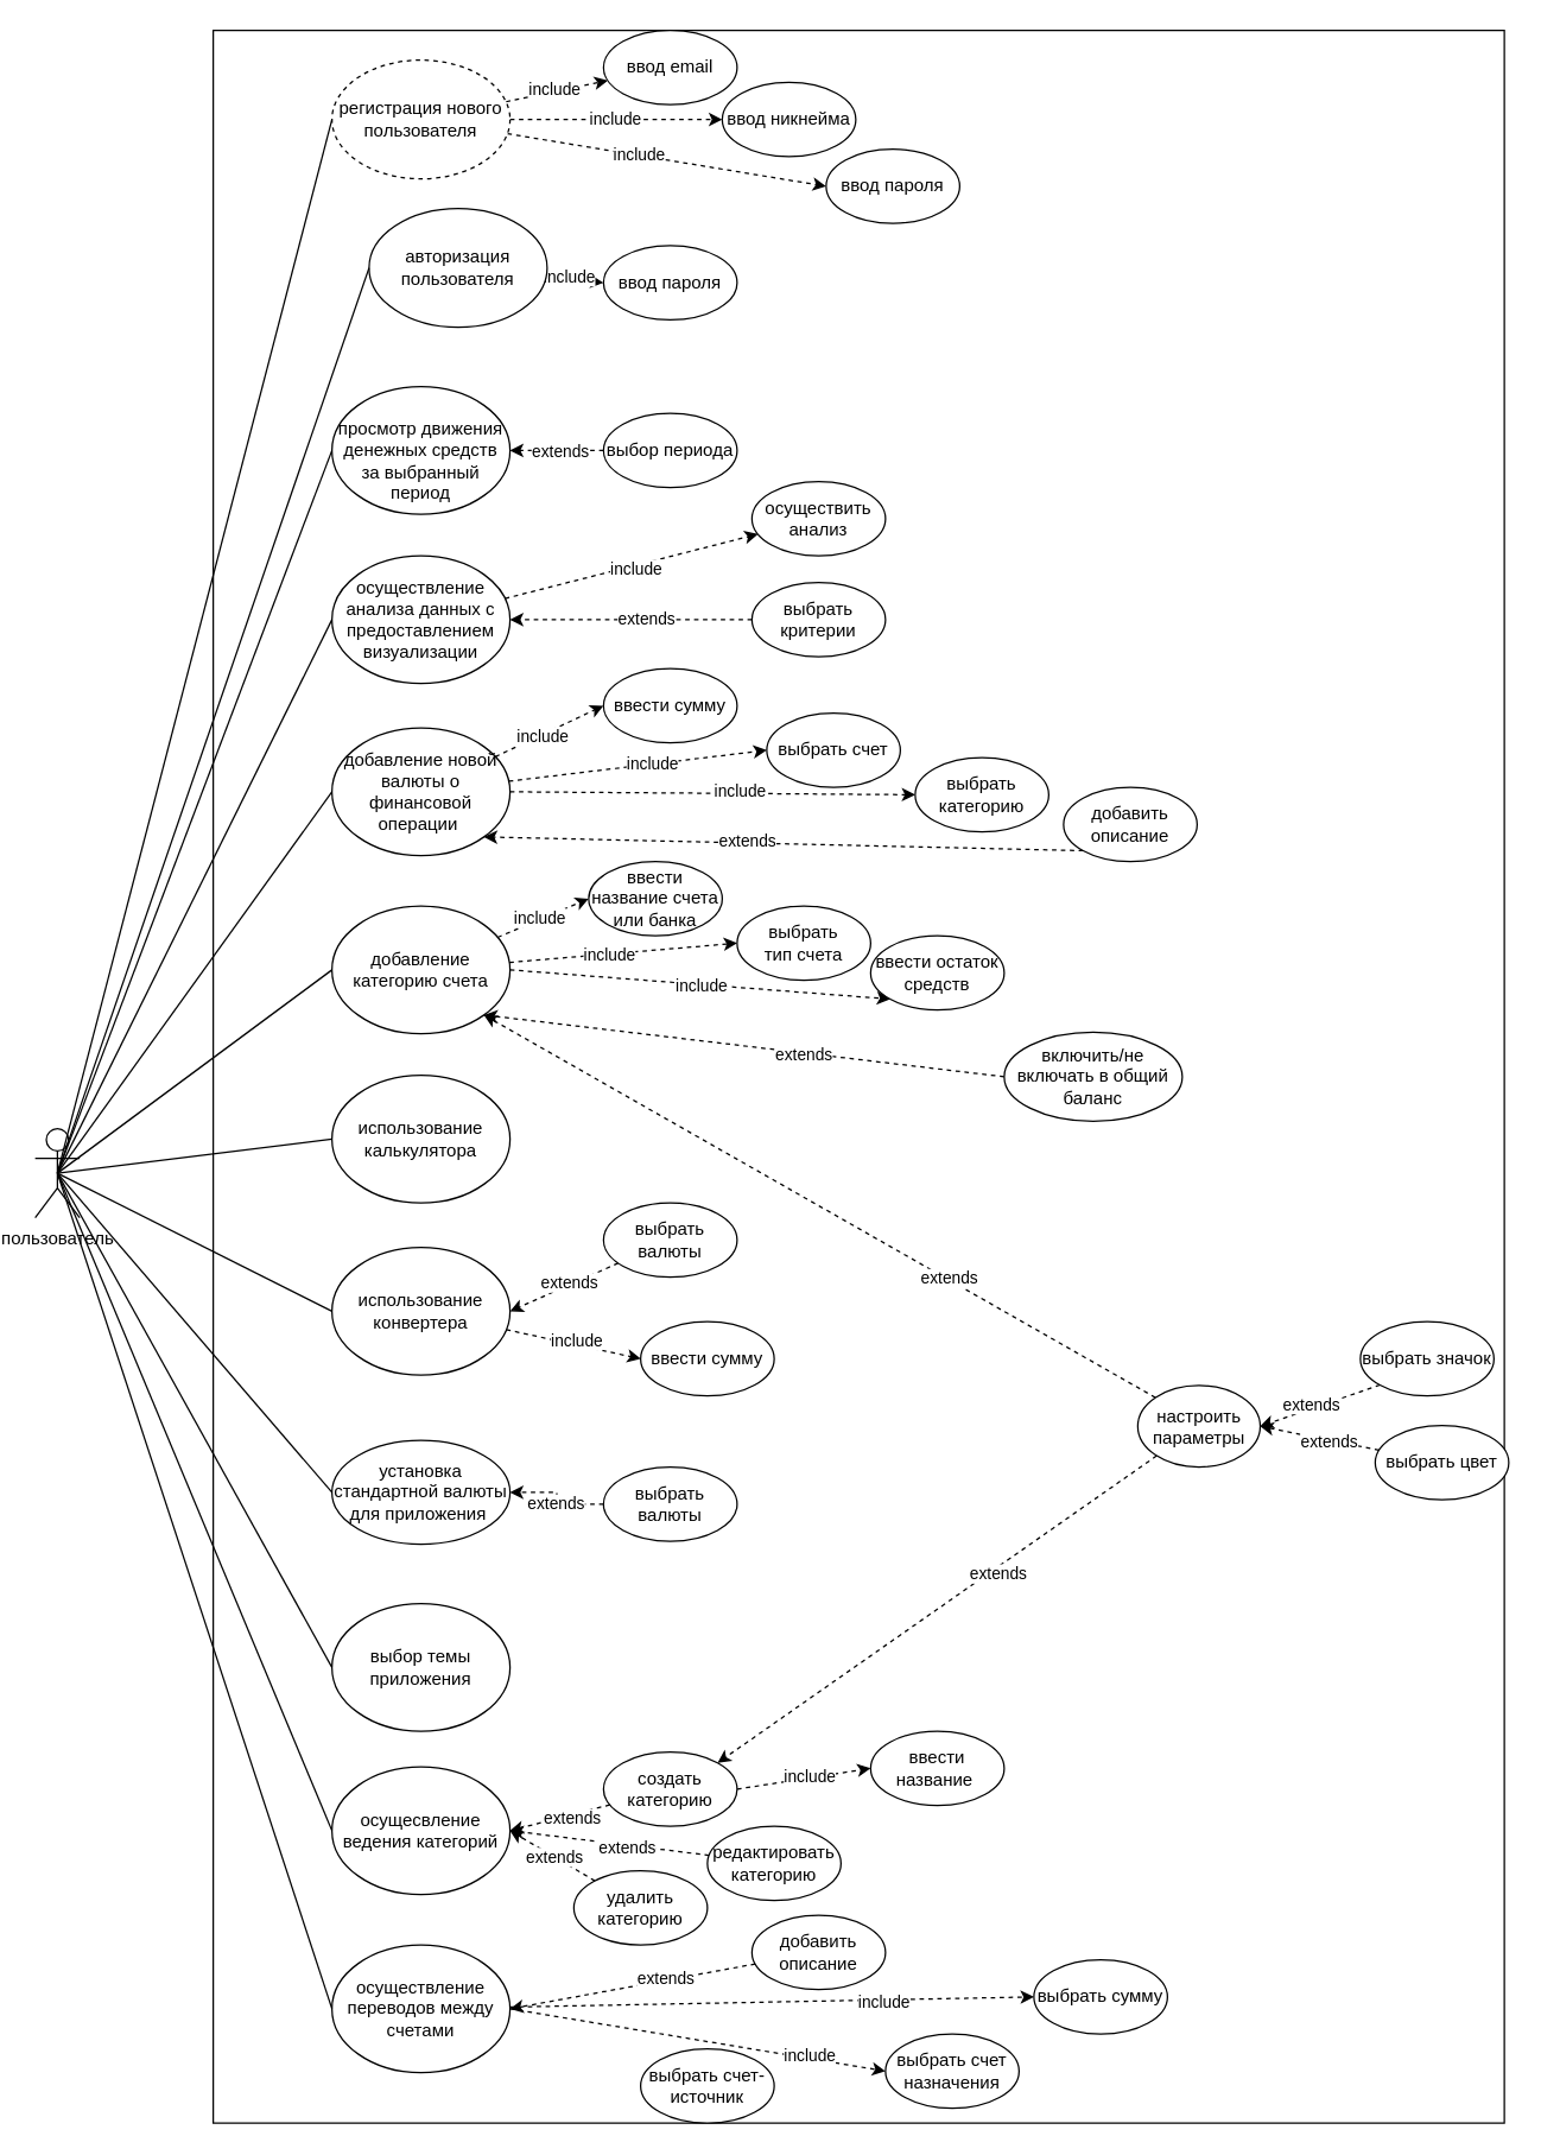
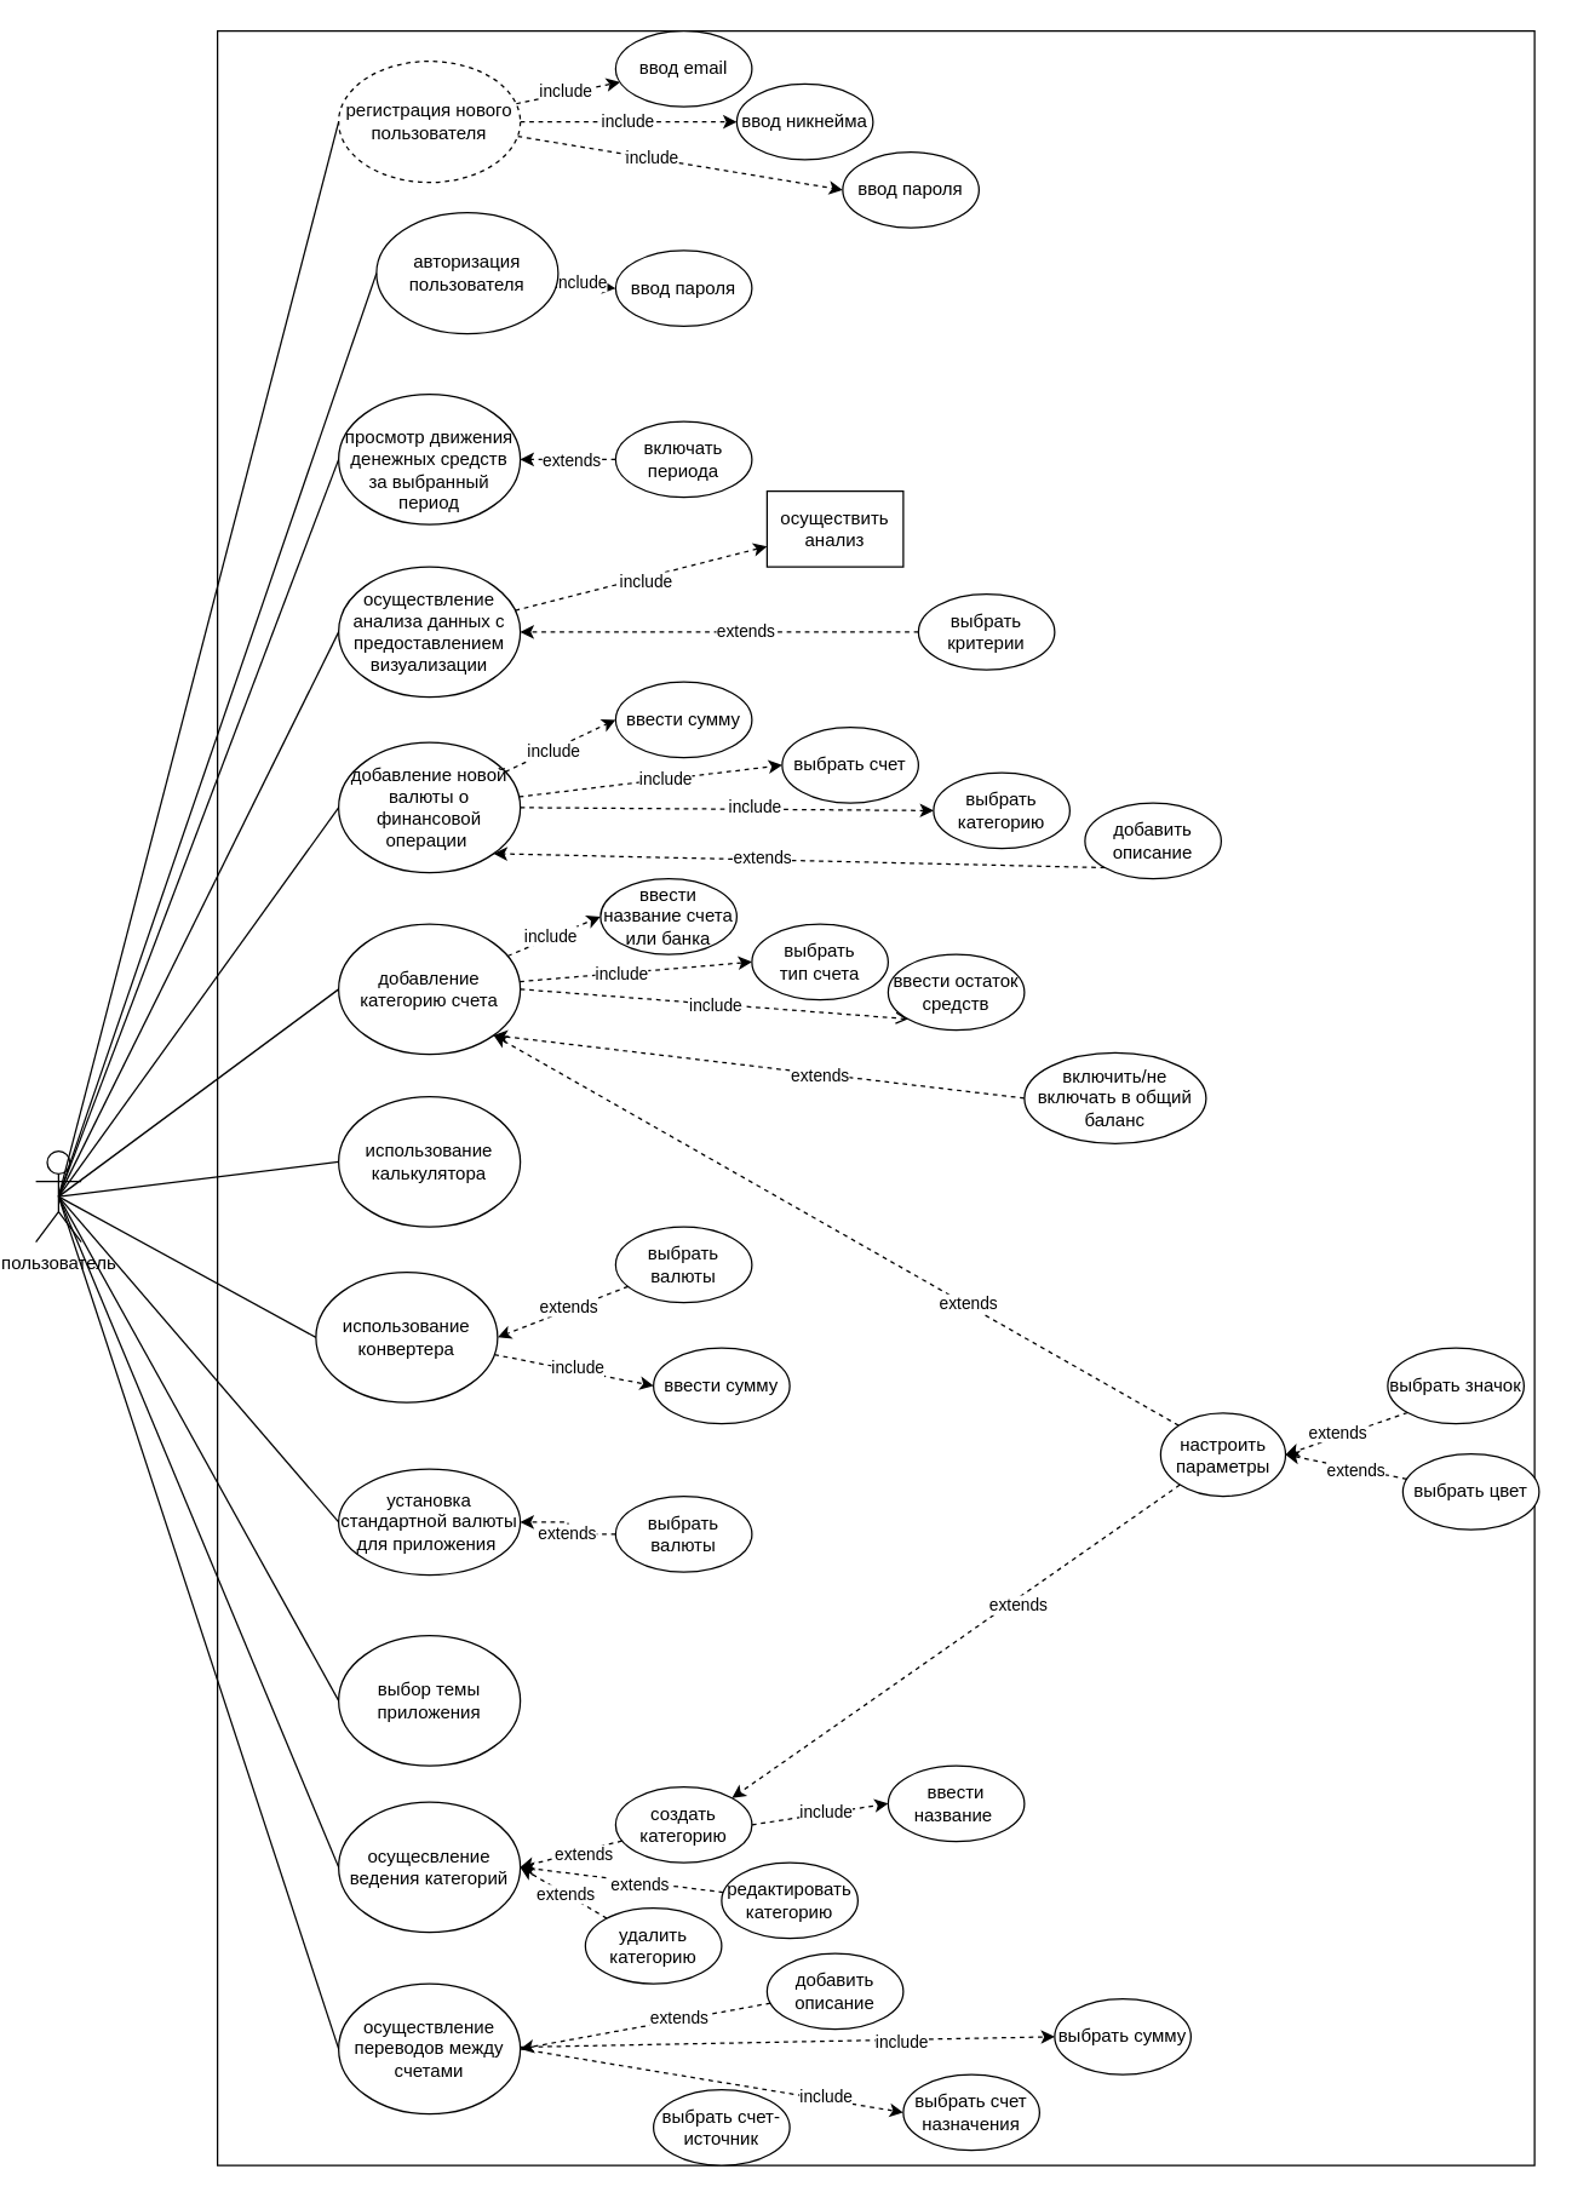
- <mxCell id="62" value="выбор периода" style="ellipse;whiteSpace=wrap;html=1;" vertex="1" parent="1"><mxGeometry x="403" y="278" width="90" height="50" as="geometry" /></mxCell>
+ <mxCell id="62" value="включать периода" style="ellipse;whiteSpace=wrap;html=1;" vertex="1" parent="1"><mxGeometry x="403" y="278" width="90" height="50" as="geometry" /></mxCell>
- <mxCell id="107" value="осуществить анализ" style="ellipse;whiteSpace=wrap;html=1;" vertex="1" parent="1"><mxGeometry x="503" y="324" width="90" height="50" as="geometry" /></mxCell>
+ <mxCell id="107" value="осуществить анализ" style="whiteSpace=wrap;html=1;rounded=0;" vertex="1" parent="1"><mxGeometry x="503" y="324" width="90" height="50" as="geometry" /></mxCell>
- <mxCell id="110" value="выбрать критерии" style="ellipse;whiteSpace=wrap;html=1;" vertex="1" parent="1"><mxGeometry x="503" y="392" width="90" height="50" as="geometry" /></mxCell>
+ <mxCell id="110" value="выбрать критерии" style="ellipse;whiteSpace=wrap;html=1;" vertex="1" parent="1"><mxGeometry x="603" y="392" width="90" height="50" as="geometry" /></mxCell>
- <mxCell id="29" style="rounded=0;orthogonalLoop=1;jettySize=auto;html=1;exitX=1;exitY=0.5;exitDx=0;exitDy=0;entryX=0;entryY=1;entryDx=0;entryDy=0;dashed=1;" edge="1" parent="1" source="31" target="78"><mxGeometry relative="1" as="geometry" /></mxCell>
+ <mxCell id="29" style="rounded=0;orthogonalLoop=1;jettySize=auto;html=1;exitX=1;exitY=0.5;exitDx=0;exitDy=0;entryX=0;entryY=1;entryDx=0;entryDy=0;dashed=1;endArrow=open;" edge="1" parent="1" source="31" target="78"><mxGeometry relative="1" as="geometry" /></mxCell>
- <mxCell id="35" value="использование конвертера" style="ellipse;whiteSpace=wrap;html=1;" vertex="1" parent="1"><mxGeometry x="220" y="840" width="120" height="86" as="geometry" /></mxCell>
+ <mxCell id="35" value="использование конвертера" style="ellipse;whiteSpace=wrap;html=1;" vertex="1" parent="1"><mxGeometry x="205" y="840" width="120" height="86" as="geometry" /></mxCell>
